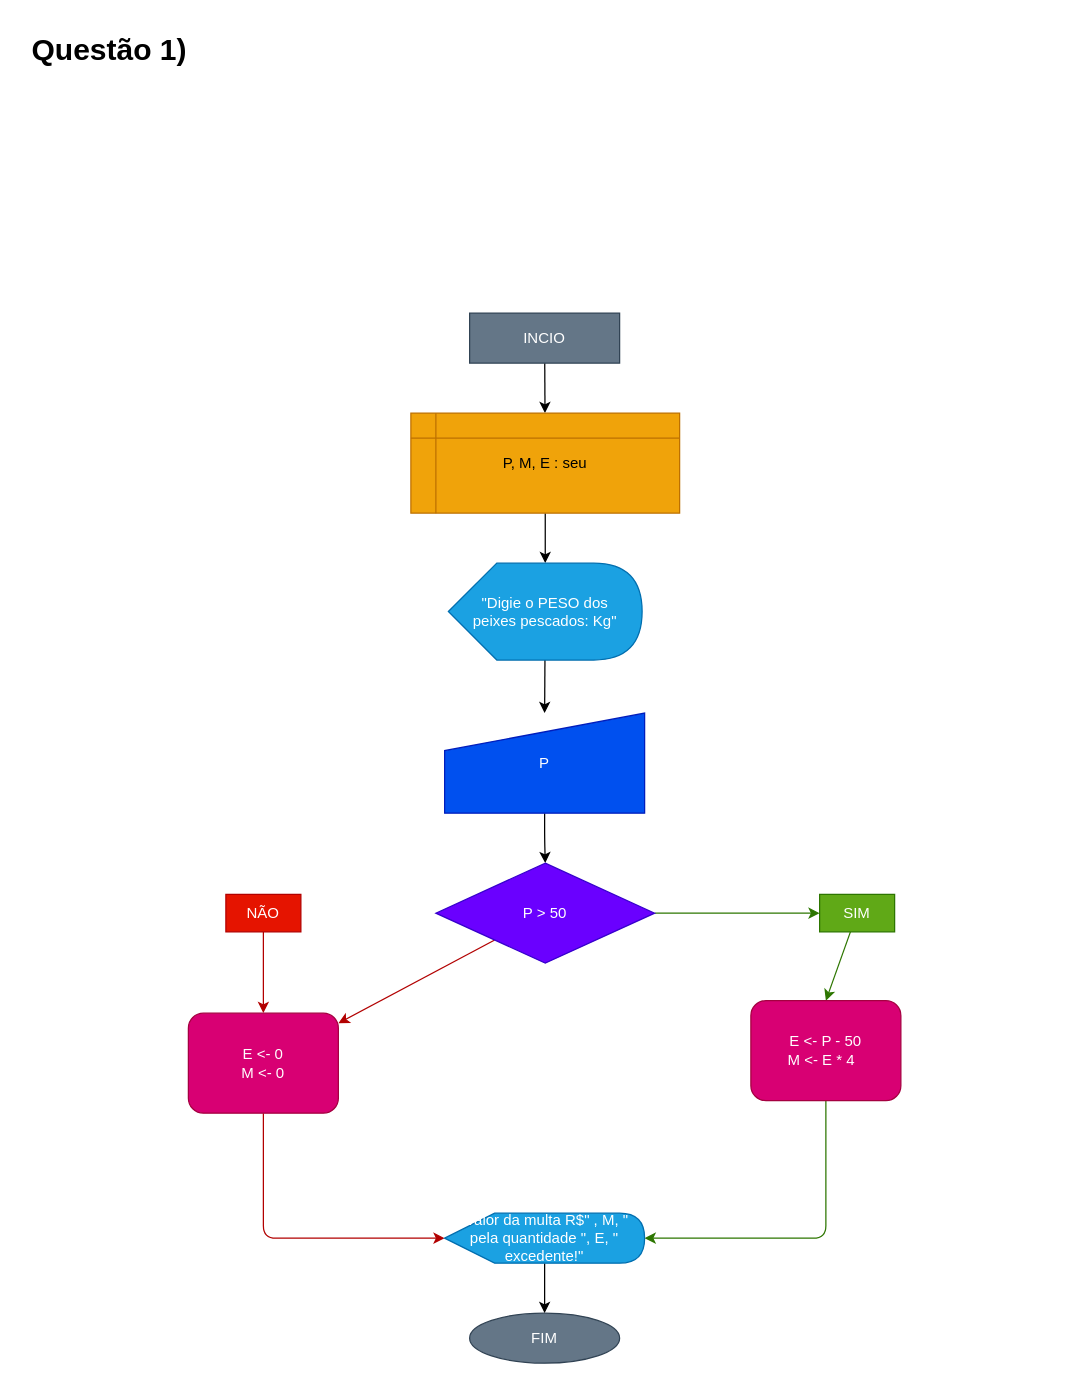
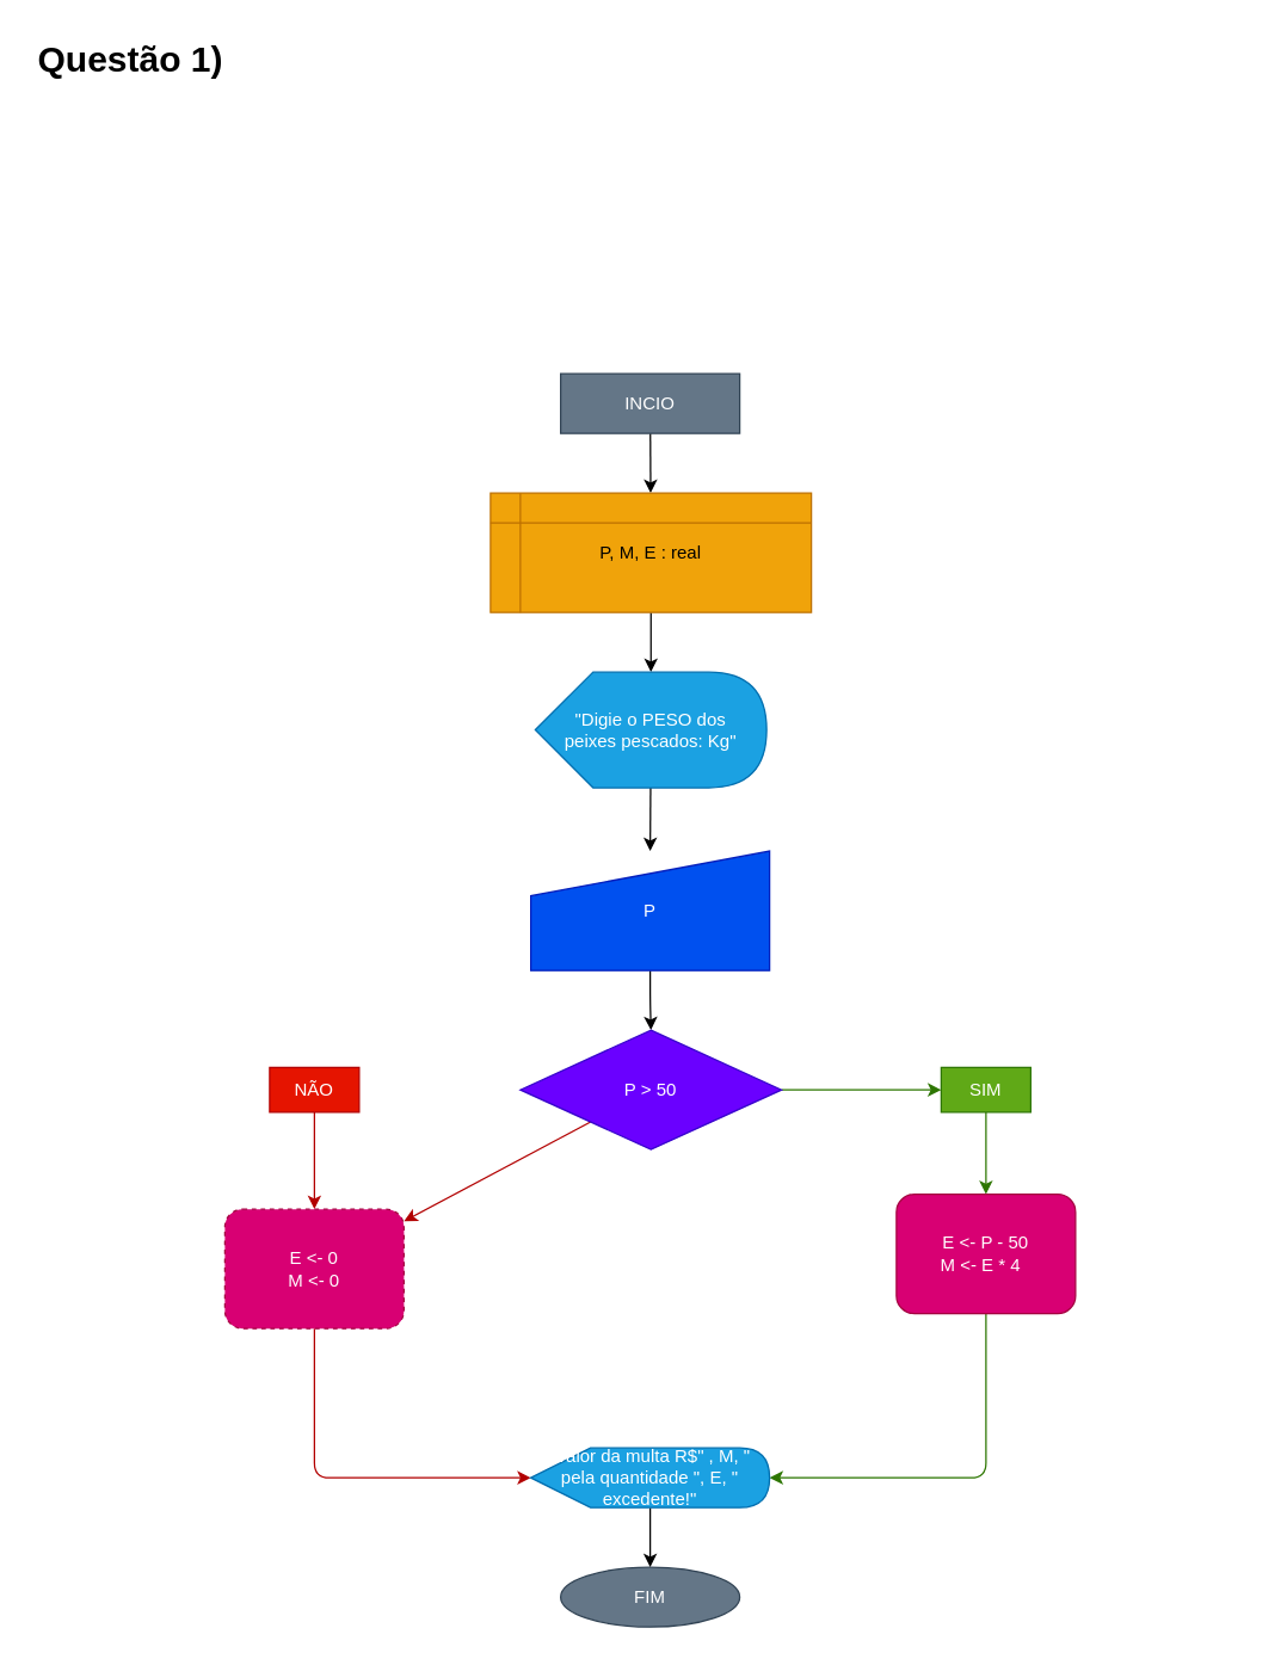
- <mxCell id="6" value="P, M, E : seu" style="shape=internalStorage;whiteSpace=wrap;html=1;backgroundOutline=1;fontColor=#000000;fillColor=#f0a30a;strokeColor=#BD7000;" parent="1" vertex="1"><mxGeometry x="328" y="330" width="215" height="80" as="geometry" /></mxCell>
+ <mxCell id="6" value="P, M, E : real" style="shape=internalStorage;whiteSpace=wrap;html=1;backgroundOutline=1;fontColor=#000000;fillColor=#f0a30a;strokeColor=#BD7000;" parent="1" vertex="1"><mxGeometry x="328" y="330" width="215" height="80" as="geometry" /></mxCell>
- <mxCell id="17" value="SIM" style="text;html=1;strokeColor=#2D7600;fillColor=#60a917;align=center;verticalAlign=middle;whiteSpace=wrap;rounded=0;fontColor=#ffffff;" parent="1" vertex="1"><mxGeometry x="655" y="715" width="60" height="30" as="geometry" /></mxCell>
+ <mxCell id="17" value="SIM" style="text;html=1;strokeColor=#2D7600;fillColor=#60a917;align=center;verticalAlign=middle;whiteSpace=wrap;rounded=0;fontColor=#ffffff;" parent="1" vertex="1"><mxGeometry x="630" y="715" width="60" height="30" as="geometry" /></mxCell>
- <mxCell id="19" value="E &amp;lt;- 0&lt;br&gt;M &amp;lt;- 0" style="rounded=1;whiteSpace=wrap;html=1;fontColor=#ffffff;fillColor=#d80073;strokeColor=#A50040;" parent="1" vertex="1"><mxGeometry x="150" y="810" width="120" height="80" as="geometry" /></mxCell>
+ <mxCell id="19" value="E &amp;lt;- 0&lt;br&gt;M &amp;lt;- 0" style="rounded=1;whiteSpace=wrap;html=1;fontColor=#ffffff;fillColor=#d80073;strokeColor=#A50040;dashed=1;" parent="1" vertex="1"><mxGeometry x="150" y="810" width="120" height="80" as="geometry" /></mxCell>
